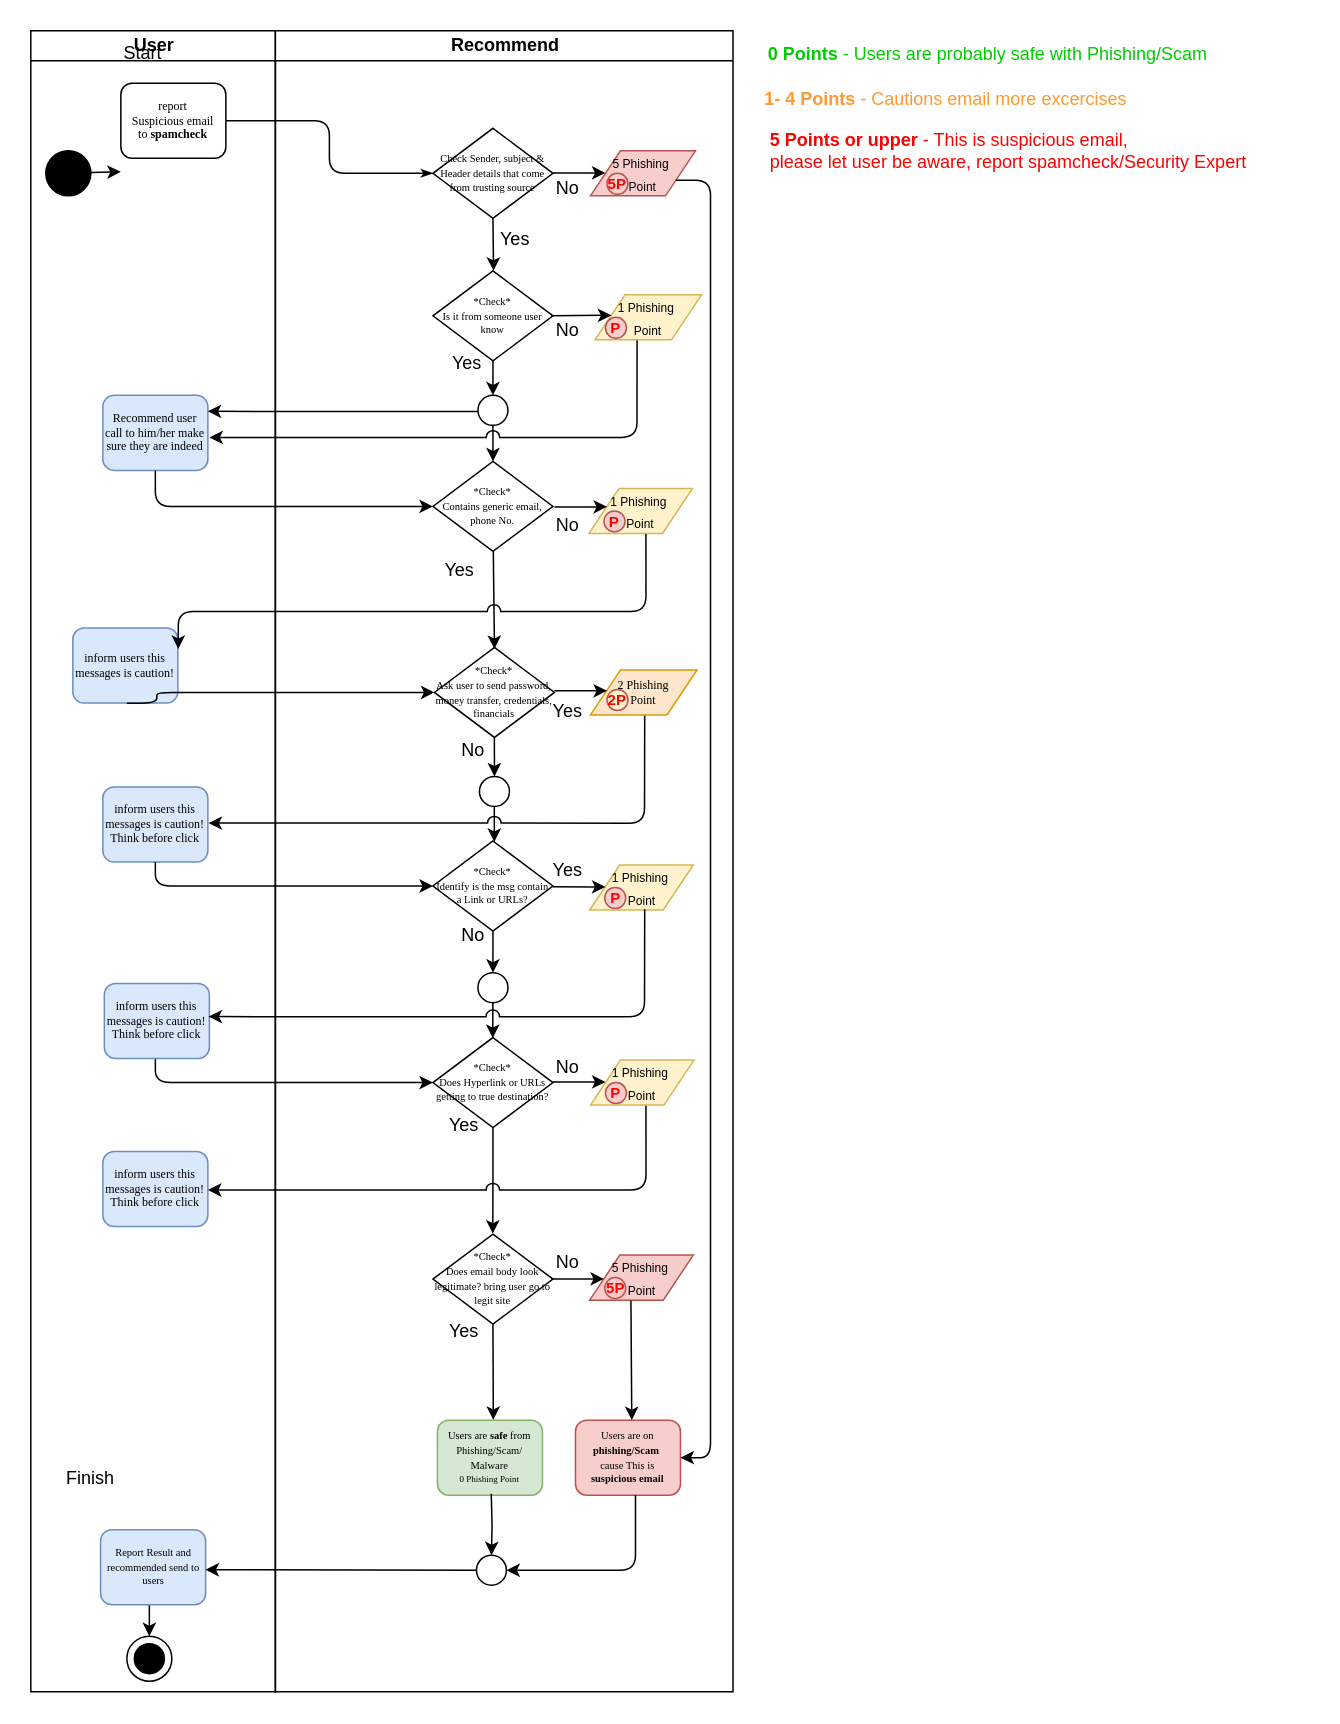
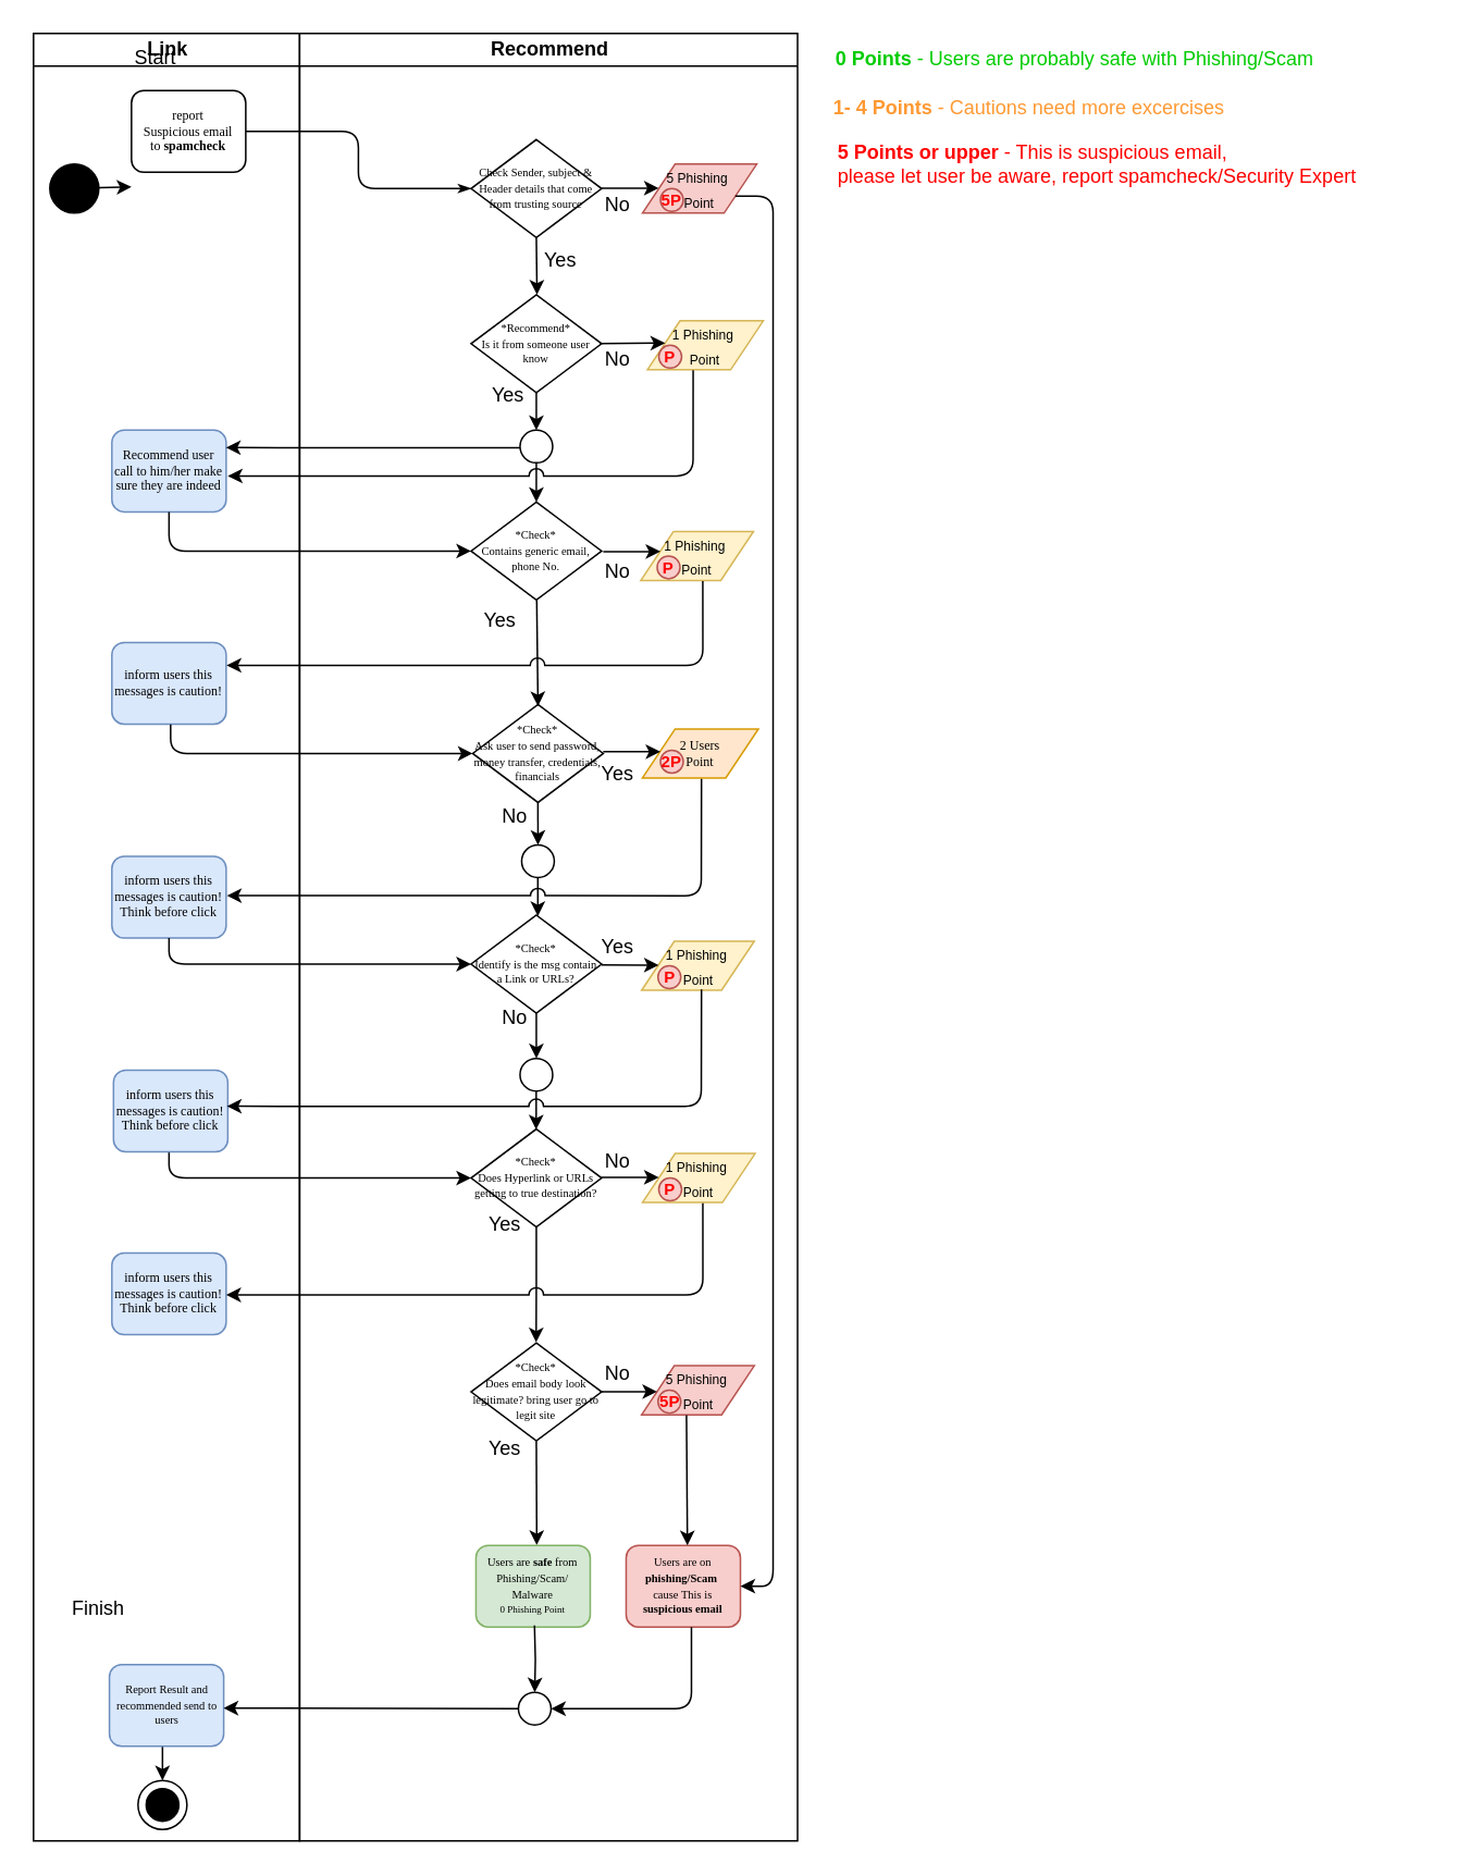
- <mxCell id="3" value="User" style="swimlane;html=1;startSize=20;" parent="1" vertex="1"><mxGeometry x="20" y="20" width="163" height="1107" as="geometry"><mxRectangle y="20" width="30" height="1040" as="alternateBounds" /></mxGeometry></mxCell>
+ <mxCell id="3" value="Link" style="swimlane;html=1;startSize=20;" parent="1" vertex="1"><mxGeometry x="20" y="20" width="163" height="1107" as="geometry"><mxRectangle y="20" width="30" height="1040" as="alternateBounds" /></mxGeometry></mxCell>
- <mxCell id="87" value="&lt;b&gt;1- 4 Points&lt;/b&gt; - Cautions email more excercises" style="text;html=1;strokeColor=none;fillColor=none;align=center;verticalAlign=middle;whiteSpace=wrap;rounded=0;fontColor=#FF9933;" parent="1" vertex="1"><mxGeometry x="455" y="56" width="350" height="20" as="geometry" /></mxCell>
+ <mxCell id="87" value="&lt;b&gt;1- 4 Points&lt;/b&gt; - Cautions need more excercises" style="text;html=1;strokeColor=none;fillColor=none;align=center;verticalAlign=middle;whiteSpace=wrap;rounded=0;fontColor=#FF9933;" parent="1" vertex="1"><mxGeometry x="455" y="56" width="350" height="20" as="geometry" /></mxCell>
- <mxCell id="18" value="&lt;font style=&quot;font-size: 7px&quot;&gt;*Check*&lt;br&gt;Is it from someone user know&lt;/font&gt;" style="rhombus;whiteSpace=wrap;html=1;rounded=0;shadow=0;labelBackgroundColor=none;strokeWidth=1;fontFamily=Verdana;fontSize=8;align=center;" parent="17" vertex="1"><mxGeometry x="105" y="160" width="80" height="60" as="geometry" /></mxCell>
+ <mxCell id="18" value="&lt;font style=&quot;font-size: 7px&quot;&gt;*Recommend*&lt;br&gt;Is it from someone user know&lt;/font&gt;" style="rhombus;whiteSpace=wrap;html=1;rounded=0;shadow=0;labelBackgroundColor=none;strokeWidth=1;fontFamily=Verdana;fontSize=8;align=center;" parent="17" vertex="1"><mxGeometry x="105" y="160" width="80" height="60" as="geometry" /></mxCell>
- <mxCell id="14" value="inform users this messages is caution!" style="rounded=1;whiteSpace=wrap;html=1;shadow=0;labelBackgroundColor=none;strokeWidth=1;fontFamily=Verdana;fontSize=8;align=center;fillColor=#dae8fc;strokeColor=#6c8ebf;" vertex="1" parent="3"><mxGeometry x="28" y="398" width="70" height="50" as="geometry" /></mxCell>
+ <mxCell id="14" value="inform users this messages is caution!" style="rounded=1;whiteSpace=wrap;html=1;shadow=0;labelBackgroundColor=none;strokeWidth=1;fontFamily=Verdana;fontSize=8;align=center;fillColor=#dae8fc;strokeColor=#6c8ebf;" vertex="1" parent="3"><mxGeometry x="48" y="373" width="70" height="50" as="geometry" /></mxCell>
- <mxCell id="46" value="2 Phishing&lt;br&gt;Point" style="shape=parallelogram;perimeter=parallelogramPerimeter;whiteSpace=wrap;html=1;fixedSize=1;rounded=0;shadow=0;fontFamily=Verdana;fontSize=8;strokeWidth=1;fillColor=#ffe6cc;strokeColor=#d79b00;" parent="17" vertex="1"><mxGeometry x="210" y="426" width="71" height="30" as="geometry" /></mxCell>
+ <mxCell id="46" value="2 Users&lt;br&gt;Point" style="shape=parallelogram;perimeter=parallelogramPerimeter;whiteSpace=wrap;html=1;fixedSize=1;rounded=0;shadow=0;fontFamily=Verdana;fontSize=8;strokeWidth=1;fillColor=#ffe6cc;strokeColor=#d79b00;" parent="17" vertex="1"><mxGeometry x="210" y="426" width="71" height="30" as="geometry" /></mxCell>
- <mxCell id="47" value="&lt;font style=&quot;font-size: 10px&quot; color=&quot;#ff0000&quot;&gt;&lt;b&gt;2P&lt;/b&gt;&lt;/font&gt;" style="ellipse;whiteSpace=wrap;html=1;aspect=fixed;fillColor=#fff2cc;strokeColor=#b85450;" parent="17" vertex="1"><mxGeometry x="221" y="439" width="14" height="14" as="geometry" /></mxCell>
+ <mxCell id="47" value="&lt;font style=&quot;font-size: 10px&quot; color=&quot;#ff0000&quot;&gt;&lt;b&gt;2P&lt;/b&gt;&lt;/font&gt;" style="ellipse;whiteSpace=wrap;html=1;aspect=fixed;fillColor=#f8cecc;strokeColor=#b85450;" parent="17" vertex="1"><mxGeometry x="221" y="439" width="14" height="14" as="geometry" /></mxCell>
